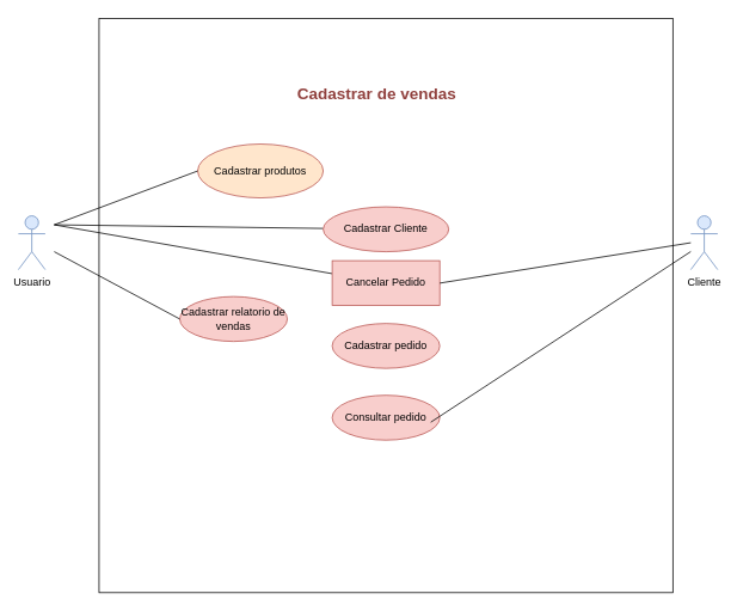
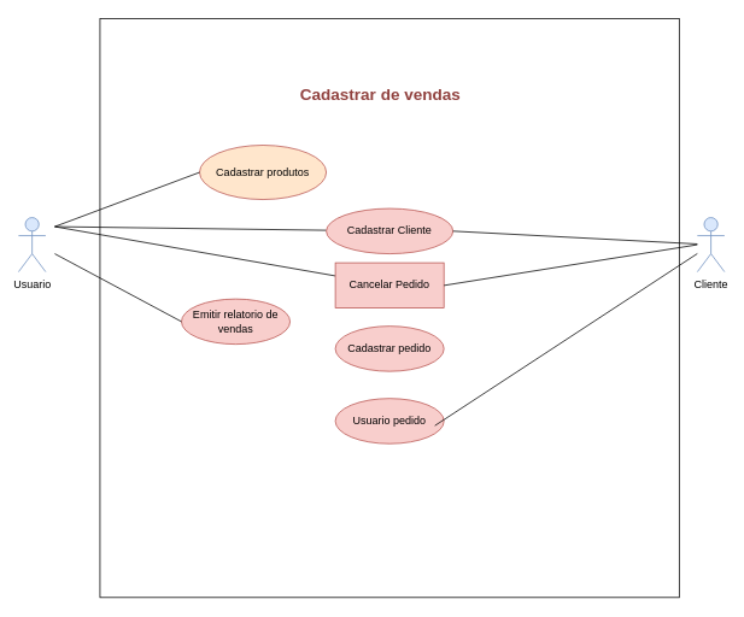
+ <mxCell id="12" value="" style="endArrow=none;html=1;rounded=0;exitX=1;exitY=0.5;exitDx=0;exitDy=0;" edge="1" parent="1" source="8" target="11"><mxGeometry width="50" height="50" relative="1" as="geometry"><mxPoint x="420" y="410" as="sourcePoint" /><mxPoint x="470" y="360" as="targetPoint" /></mxGeometry></mxCell>
- <mxCell id="14" value="Cadastrar relatorio de vendas" style="ellipse;whiteSpace=wrap;html=1;fillColor=#f8cecc;strokeColor=#b85450;" vertex="1" parent="1"><mxGeometry x="200" y="330" width="120" height="50" as="geometry" /></mxCell>
+ <mxCell id="14" value="Emitir relatorio de vendas" style="ellipse;whiteSpace=wrap;html=1;fillColor=#f8cecc;strokeColor=#b85450;" vertex="1" parent="1"><mxGeometry x="200" y="330" width="120" height="50" as="geometry" /></mxCell>
- <mxCell id="17" value="Consultar pedido" style="ellipse;whiteSpace=wrap;html=1;fillColor=#f8cecc;strokeColor=#b85450;" vertex="1" parent="1"><mxGeometry x="370" y="440" width="120" height="50" as="geometry" /></mxCell>
+ <mxCell id="17" value="Usuario pedido" style="ellipse;whiteSpace=wrap;html=1;fillColor=#f8cecc;strokeColor=#b85450;" vertex="1" parent="1"><mxGeometry x="370" y="440" width="120" height="50" as="geometry" /></mxCell>
